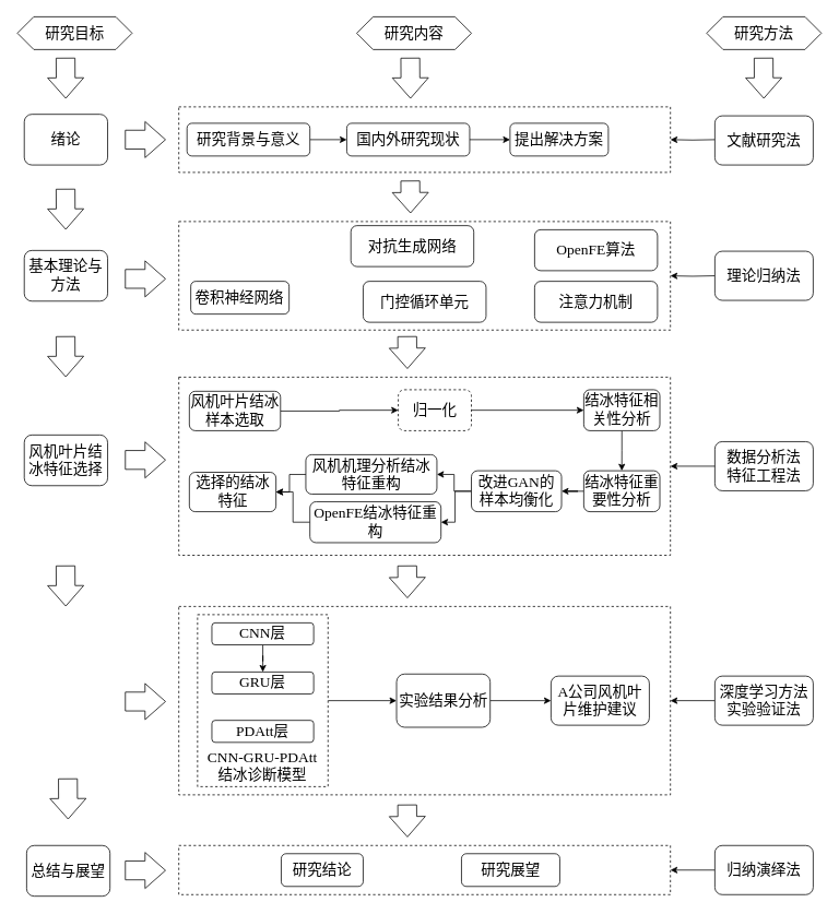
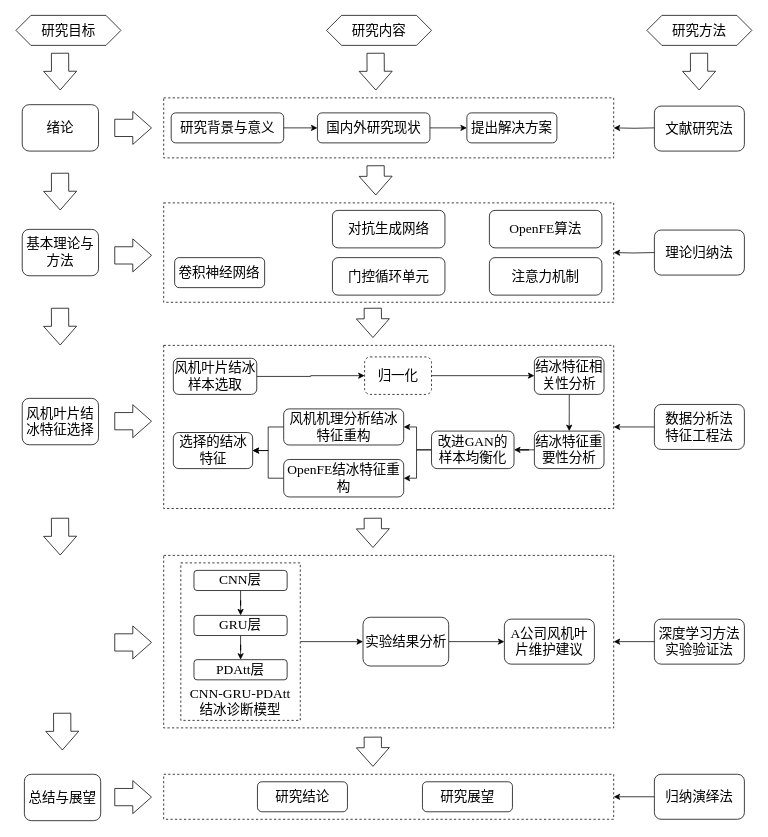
- <mxCell id="43" value="&lt;span style=&quot;font-size: 18px;&quot;&gt;&lt;font face=&quot;SimSun&quot;&gt;对抗生成网络&lt;/font&gt;&lt;/span&gt;" style="rounded=1;whiteSpace=wrap;html=1;" parent="1" vertex="1"><mxGeometry x="427.75" y="275" width="150" height="50" as="geometry" /></mxCell>
+ <mxCell id="43" value="&lt;span style=&quot;font-size: 18px;&quot;&gt;&lt;font face=&quot;SimSun&quot;&gt;对抗生成网络&lt;/font&gt;&lt;/span&gt;" style="rounded=1;whiteSpace=wrap;html=1;" parent="1" vertex="1"><mxGeometry x="442.75" y="280" width="150" height="50" as="geometry" /></mxCell>
- <mxCell id="26" value="&lt;span style=&quot;font-size: 18px;&quot;&gt;&lt;font face=&quot;SimSun&quot;&gt;风机机理分析结冰特征重构&lt;/font&gt;&lt;/span&gt;" style="rounded=1;whiteSpace=wrap;html=1;" parent="1" vertex="1"><mxGeometry x="372.75" y="554.69" width="160" height="48.13" as="geometry" /></mxCell>
+ <mxCell id="26" value="&lt;span style=&quot;font-size: 18px;&quot;&gt;&lt;font face=&quot;SimSun&quot;&gt;风机机理分析结冰特征重构&lt;/font&gt;&lt;/span&gt;" style="rounded=1;whiteSpace=wrap;html=1;" parent="1" vertex="1"><mxGeometry x="377.75" y="544.69" width="160" height="48.13" as="geometry" /></mxCell>
+ <mxCell id="51" style="edgeStyle=orthogonalEdgeStyle;rounded=0;orthogonalLoop=1;jettySize=auto;html=1;" parent="1" source="52" target="50" edge="1"><mxGeometry relative="1" as="geometry" /></mxCell>
- <mxCell id="23" value="&lt;span style=&quot;font-size: 18px;&quot;&gt;&lt;font face=&quot;宋体&quot;&gt;研究结论&lt;/font&gt;&lt;/span&gt;" style="rounded=1;whiteSpace=wrap;html=1;" parent="1" vertex="1"><mxGeometry x="342.75" y="1041.87" width="100" height="40" as="geometry" /></mxCell>
+ <mxCell id="23" value="&lt;span style=&quot;font-size: 18px;&quot;&gt;&lt;font face=&quot;宋体&quot;&gt;研究结论&lt;/font&gt;&lt;/span&gt;" style="rounded=1;whiteSpace=wrap;html=1;" parent="1" vertex="1"><mxGeometry x="342.75" y="1041.87" width="120" height="40" as="geometry" /></mxCell>
